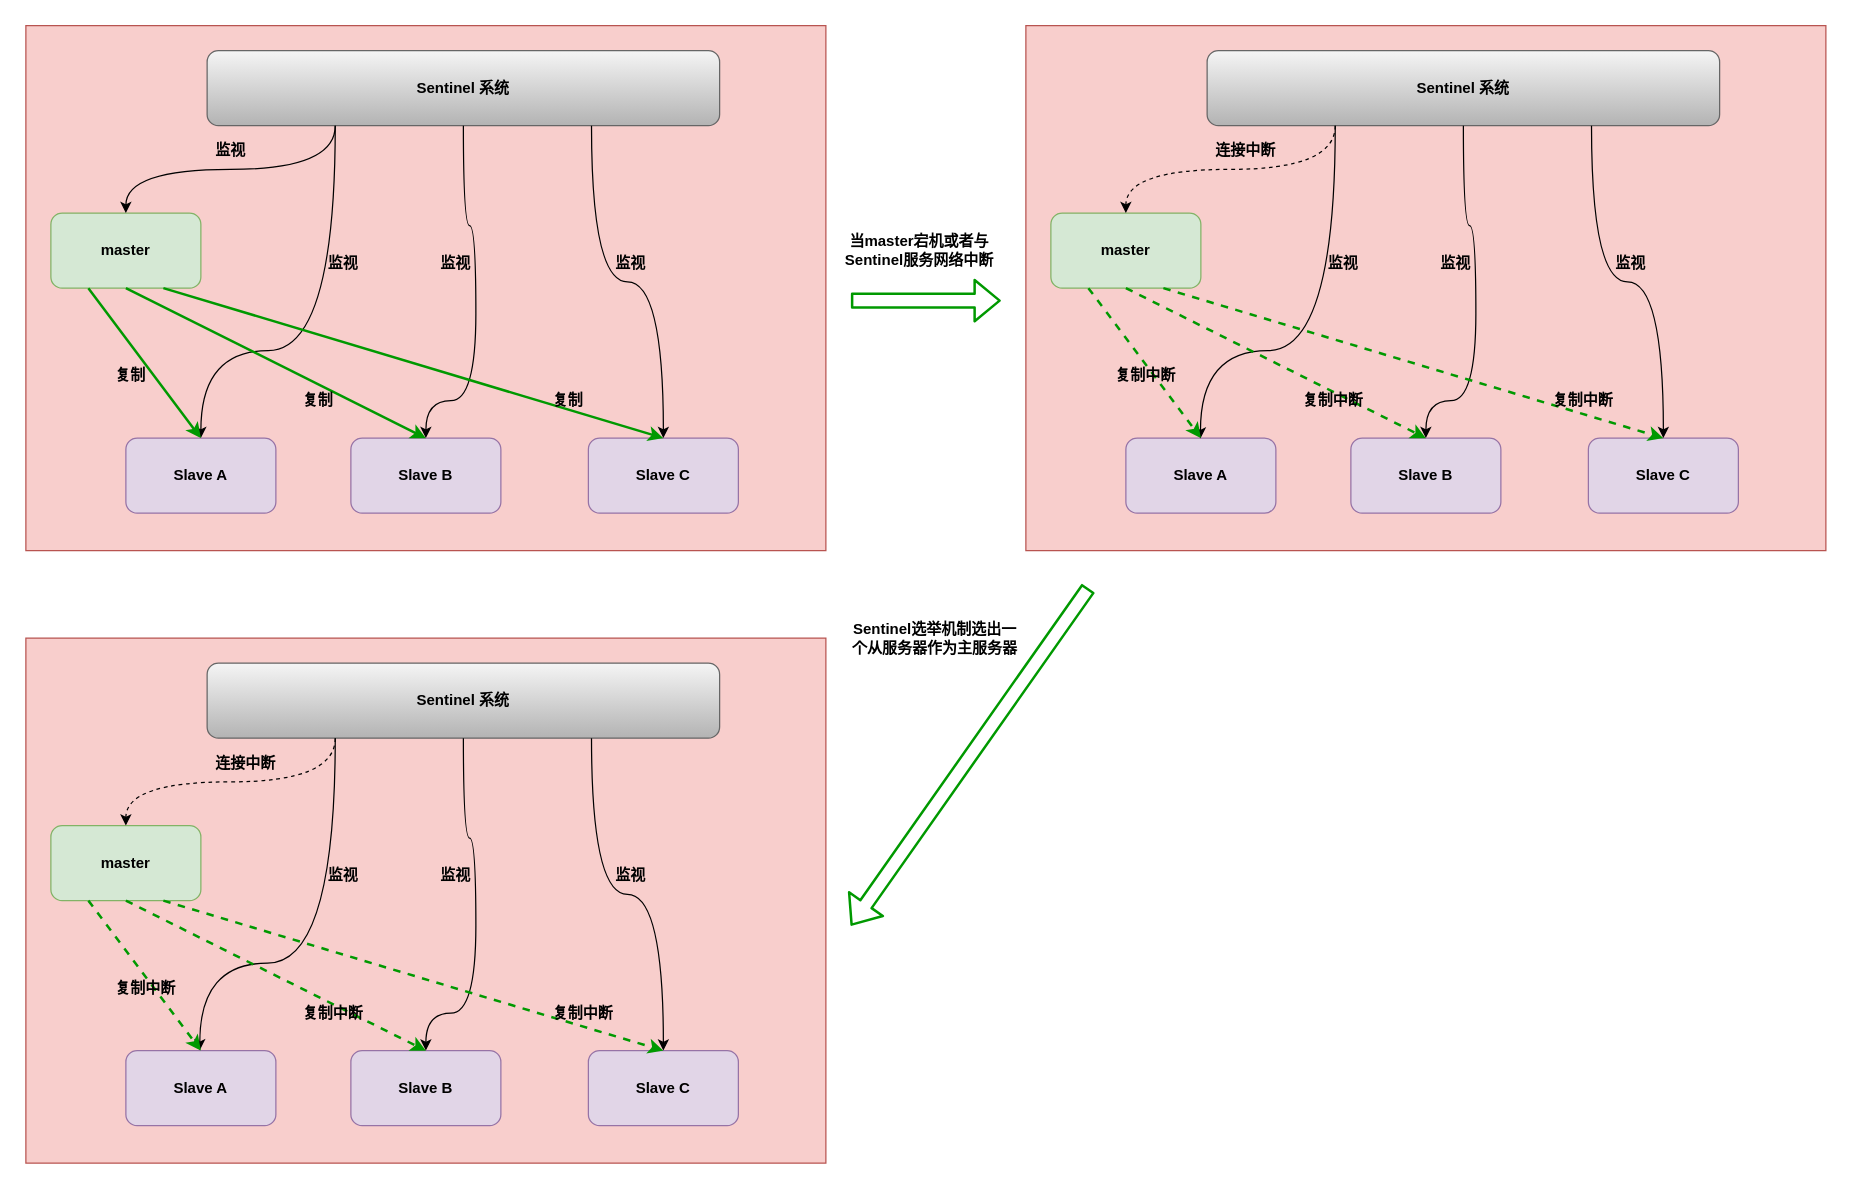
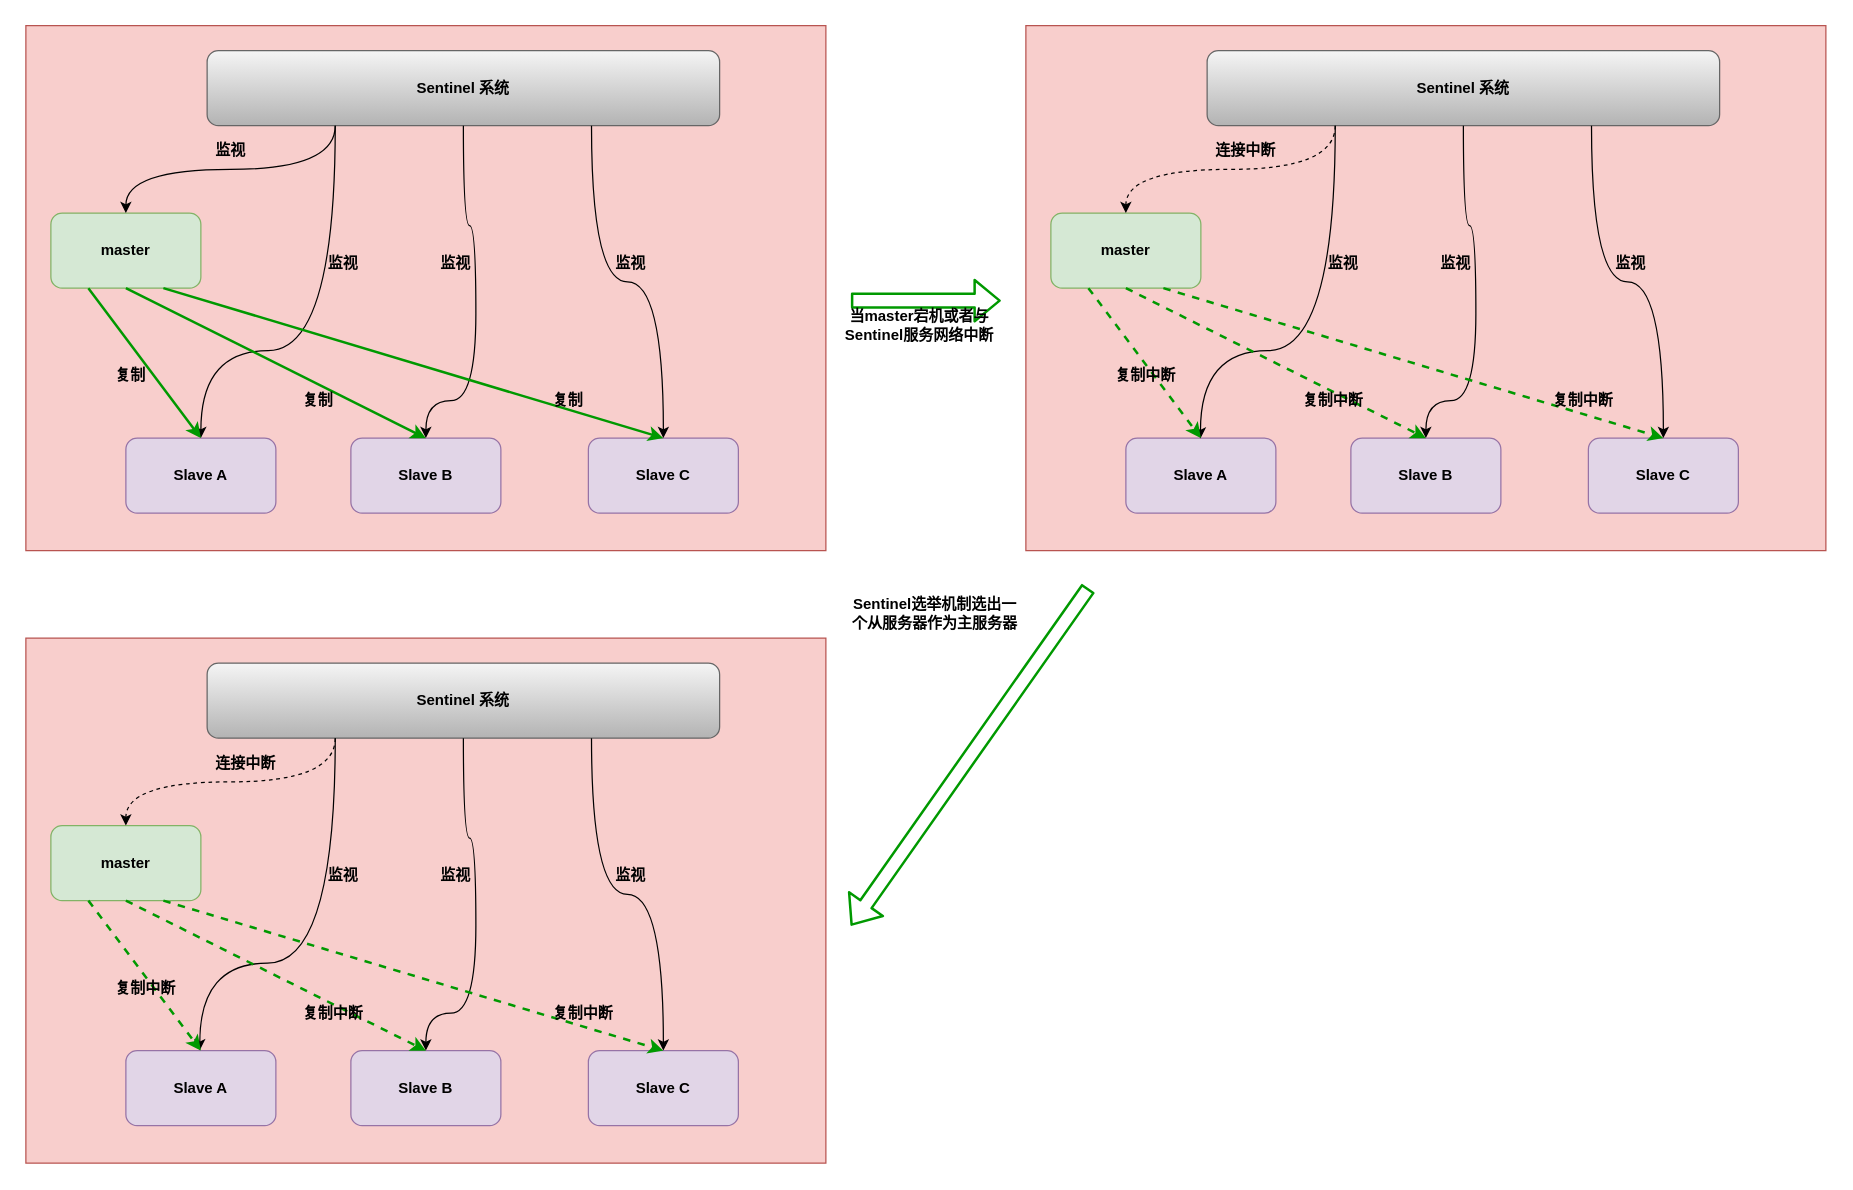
- <mxCell id="43" value="当master宕机或者与Sentinel服务网络中断" style="text;html=1;strokeColor=none;fillColor=none;align=center;verticalAlign=middle;whiteSpace=wrap;rounded=0;fontStyle=1" parent="1" vertex="1"><mxGeometry x="670" y="190" width="130" height="20" as="geometry" /></mxCell>
+ <mxCell id="43" value="当master宕机或者与Sentinel服务网络中断" style="text;html=1;strokeColor=none;fillColor=none;align=center;verticalAlign=middle;whiteSpace=wrap;rounded=0;fontStyle=1" parent="1" vertex="1"><mxGeometry x="670" y="250" width="130" height="20" as="geometry" /></mxCell>
- <mxCell id="45" value="Sentinel选举机制选出一个从服务器作为主服务器" style="text;html=1;strokeColor=none;fillColor=none;align=center;verticalAlign=middle;whiteSpace=wrap;rounded=0;direction=west;fontStyle=1" parent="1" vertex="1"><mxGeometry x="680" y="495" width="135" height="30" as="geometry" /></mxCell>
+ <mxCell id="45" value="Sentinel选举机制选出一个从服务器作为主服务器" style="text;html=1;strokeColor=none;fillColor=none;align=center;verticalAlign=middle;whiteSpace=wrap;rounded=0;direction=west;fontStyle=1" parent="1" vertex="1"><mxGeometry x="680" y="475" width="135" height="30" as="geometry" /></mxCell>
